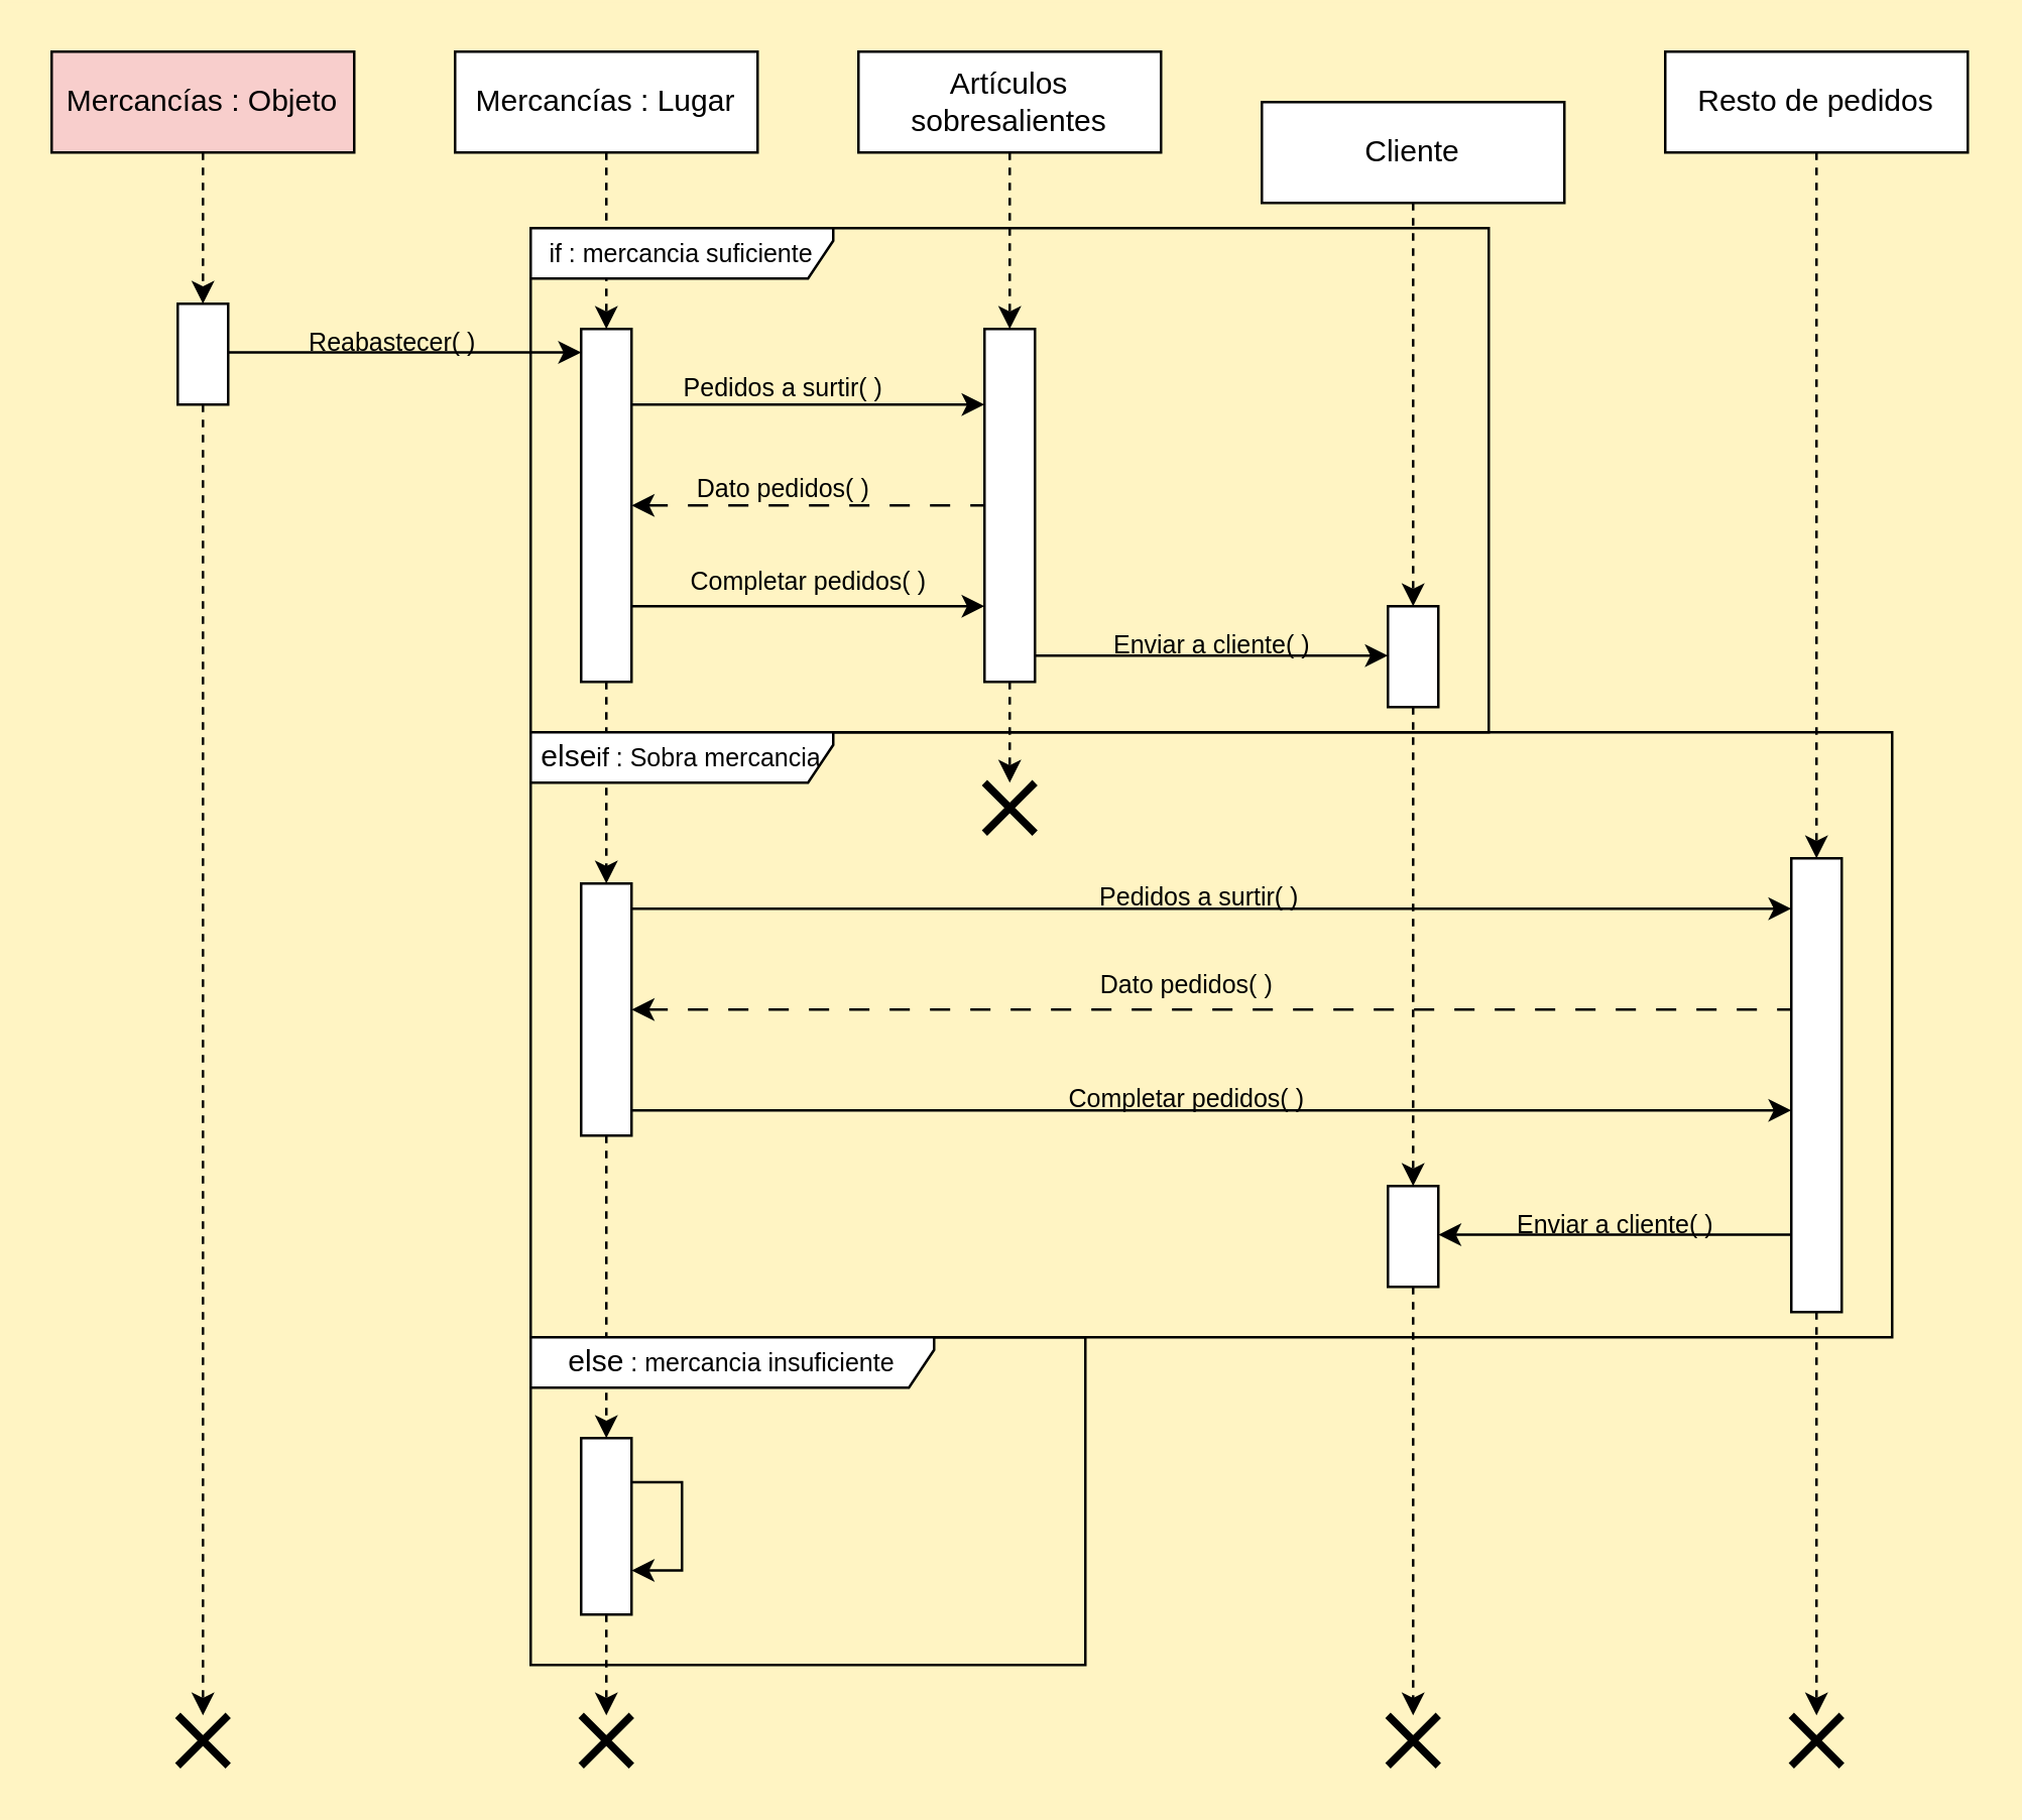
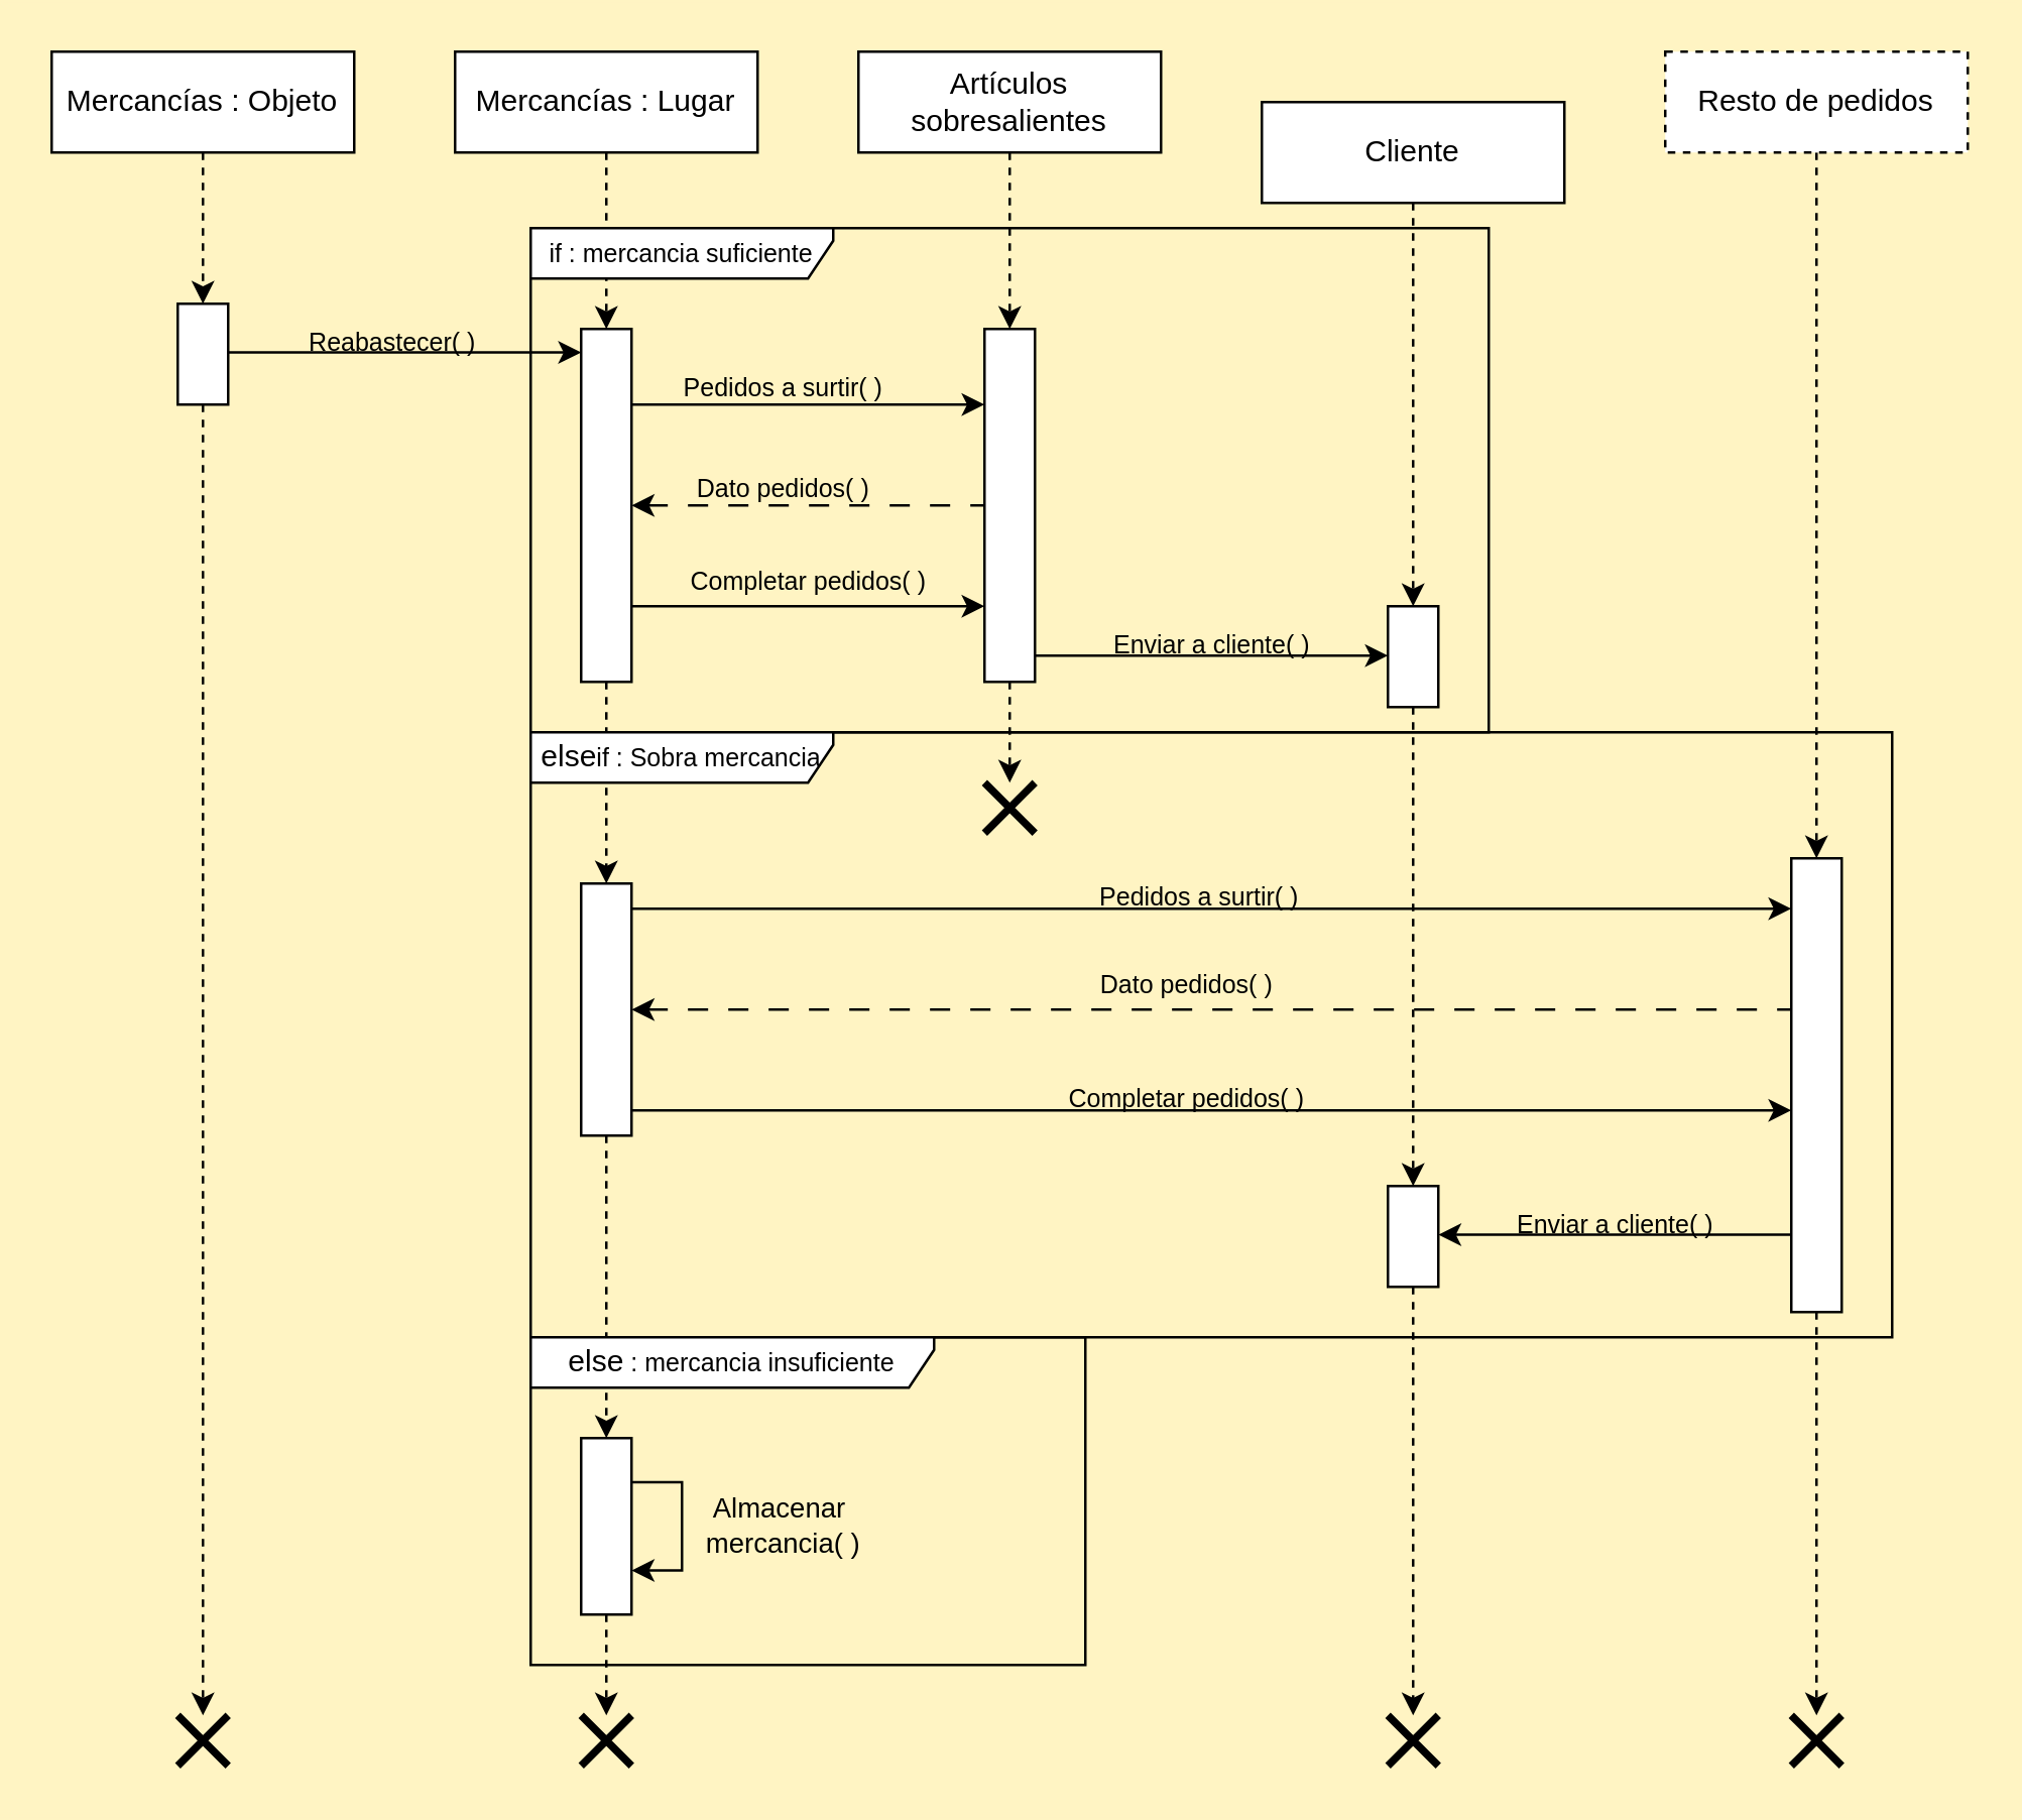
- <mxCell id="3" value="Mercancías : Objeto" style="rounded=0;whiteSpace=wrap;html=1;fillColor=#f8cecc;" parent="1" vertex="1"><mxGeometry x="20" y="20" width="120" height="40" as="geometry" /></mxCell>
+ <mxCell id="3" value="Mercancías : Objeto" style="rounded=0;whiteSpace=wrap;html=1;" parent="1" vertex="1"><mxGeometry x="20" y="20" width="120" height="40" as="geometry" /></mxCell>
- <mxCell id="26" value="Resto de pedidos" style="rounded=0;whiteSpace=wrap;html=1;" vertex="1" parent="1"><mxGeometry x="660" y="20" width="120" height="40" as="geometry" /></mxCell>
+ <mxCell id="26" value="Resto de pedidos" style="rounded=0;whiteSpace=wrap;html=1;dashed=1;" vertex="1" parent="1"><mxGeometry x="660" y="20" width="120" height="40" as="geometry" /></mxCell>
+ <mxCell id="51" value="&lt;div style=&quot;font-size: 11px;&quot;&gt;&lt;font style=&quot;font-size: 11px;&quot;&gt;Almacenar&amp;nbsp;&lt;/font&gt;&lt;/div&gt;&lt;div style=&quot;font-size: 11px;&quot;&gt;&lt;font style=&quot;font-size: 11px;&quot;&gt;mercancia&lt;/font&gt;( )&lt;/div&gt;" style="text;html=1;align=center;verticalAlign=middle;resizable=0;points=[];autosize=1;strokeColor=none;fillColor=none;" vertex="1" parent="1"><mxGeometry x="270" y="585" width="80" height="40" as="geometry" /></mxCell>
